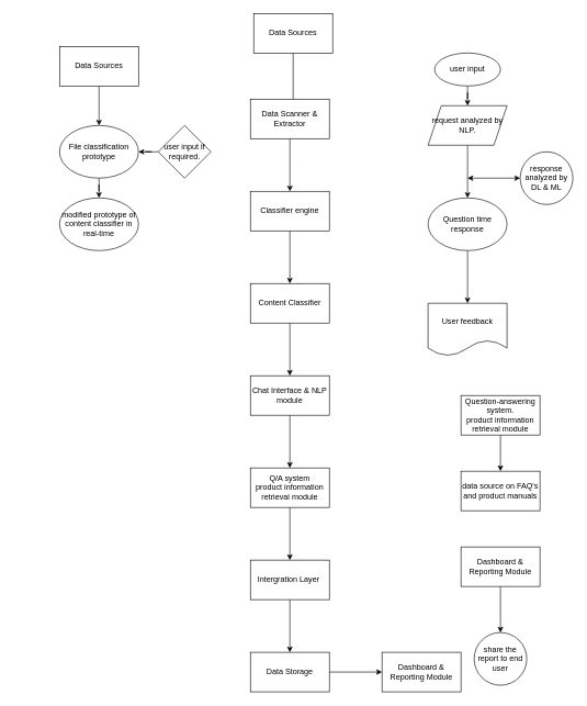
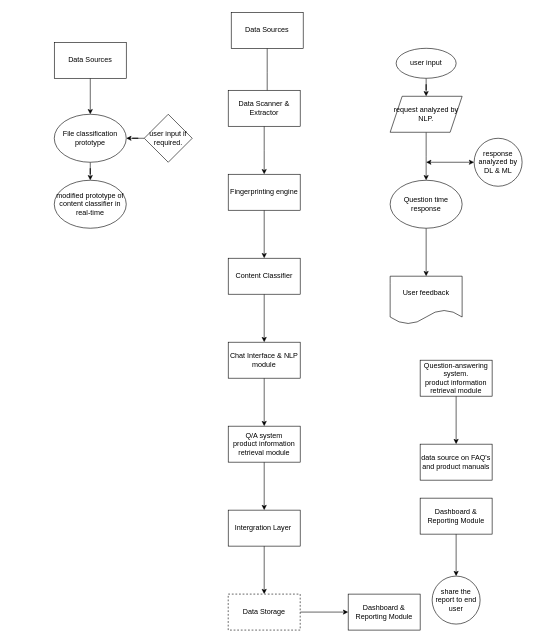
- <mxCell id="8" value="Classifier engine" style="rounded=0;whiteSpace=wrap;html=1;" vertex="1" parent="1"><mxGeometry x="380" y="290" width="120" height="60" as="geometry" /></mxCell>
+ <mxCell id="8" value="Fingerprinting engine" style="rounded=0;whiteSpace=wrap;html=1;" vertex="1" parent="1"><mxGeometry x="380" y="290" width="120" height="60" as="geometry" /></mxCell>
- <mxCell id="38" value="data source on FAQ's and product manuals" style="whiteSpace=wrap;html=1;rounded=0;" vertex="1" parent="1"><mxGeometry x="700" y="715" width="120" height="60" as="geometry" /></mxCell>
+ <mxCell id="38" value="data source on FAQ's and product manuals" style="whiteSpace=wrap;html=1;rounded=0;" vertex="1" parent="1"><mxGeometry x="700" y="740" width="120" height="60" as="geometry" /></mxCell>
- <mxCell id="18" value="Data Storage" style="whiteSpace=wrap;html=1;rounded=0;" vertex="1" parent="1"><mxGeometry x="380" y="990" width="120" height="60" as="geometry" /></mxCell>
+ <mxCell id="18" value="Data Storage" style="whiteSpace=wrap;html=1;rounded=0;dashed=1;" vertex="1" parent="1"><mxGeometry x="380" y="990" width="120" height="60" as="geometry" /></mxCell>
